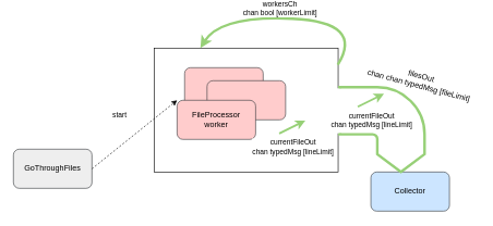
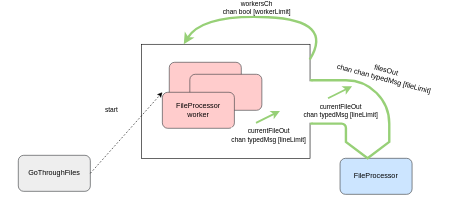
- <mxCell id="3" value="GoThroughFiles" style="rounded=1;whiteSpace=wrap;html=1;fillColor=#eeeeee;strokeColor=#36393d;" vertex="1" parent="1"><mxGeometry x="20" y="225" width="120" height="60" as="geometry" /></mxCell>
+ <mxCell id="3" value="GoThroughFiles" style="rounded=1;whiteSpace=wrap;html=1;fillColor=#eeeeee;strokeColor=#36393d;" vertex="1" parent="1"><mxGeometry x="30" y="255" width="120" height="60" as="geometry" /></mxCell>
- <mxCell id="2" value="Collector" style="rounded=1;whiteSpace=wrap;html=1;fillColor=#cce5ff;strokeColor=#36393d;" vertex="1" parent="1"><mxGeometry x="566" y="260" width="120" height="60" as="geometry" /></mxCell>
+ <mxCell id="2" value="FileProcessor" style="rounded=1;whiteSpace=wrap;html=1;fillColor=#cce5ff;strokeColor=#36393d;" vertex="1" parent="1"><mxGeometry x="566" y="260" width="120" height="60" as="geometry" /></mxCell>
